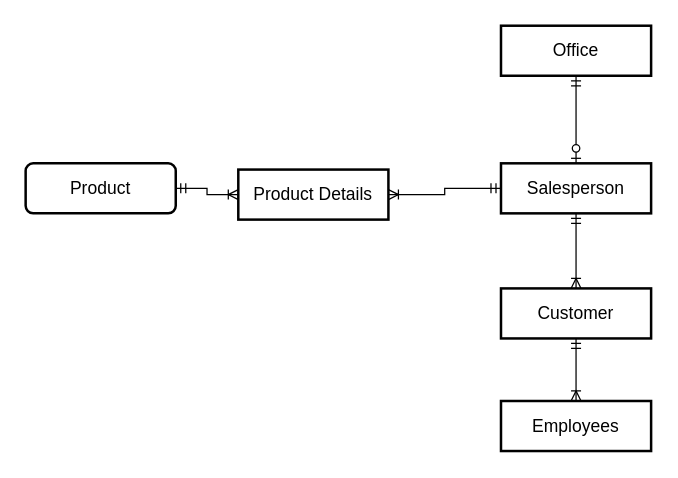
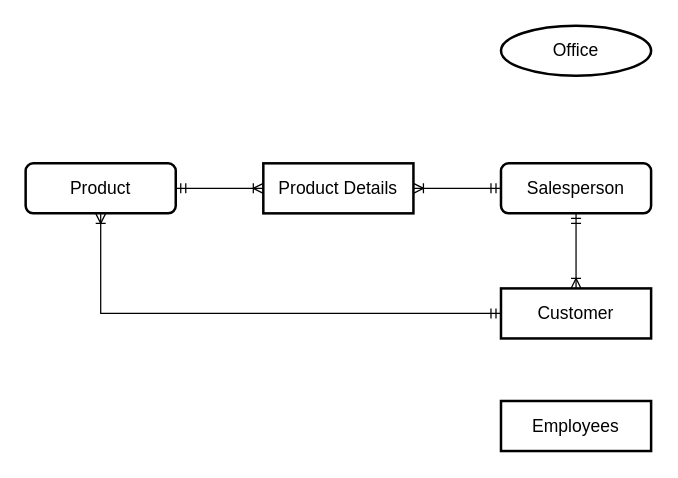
- <mxCell id="9" value="Office" style="strokeWidth=2;whiteSpace=wrap;html=1;align=center;fontSize=14;" vertex="1" parent="1"><mxGeometry x="400" y="20" width="120" height="40" as="geometry" /></mxCell>
+ <mxCell id="9" value="Office" style="ellipse;strokeWidth=2;whiteSpace=wrap;html=1;align=center;fontSize=14;" vertex="1" parent="1"><mxGeometry x="400" y="20" width="120" height="40" as="geometry" /></mxCell>
- <mxCell id="6" style="edgeStyle=orthogonalEdgeStyle;rounded=0;orthogonalLoop=1;jettySize=auto;html=1;entryX=0.5;entryY=1;entryDx=0;entryDy=0;startArrow=ERzeroToOne;startFill=1;endArrow=ERmandOne;endFill=0;" edge="1" parent="1" source="8" target="9"><mxGeometry relative="1" as="geometry" /></mxCell>
- <mxCell id="8" value="Salesperson" style="strokeWidth=2;whiteSpace=wrap;html=1;align=center;fontSize=14;" vertex="1" parent="1"><mxGeometry x="400" y="130" width="120" height="40" as="geometry" /></mxCell>
+ <mxCell id="8" value="Salesperson" style="strokeWidth=2;whiteSpace=wrap;html=1;align=center;fontSize=14;rounded=1;" vertex="1" parent="1"><mxGeometry x="400" y="130" width="120" height="40" as="geometry" /></mxCell>
- <mxCell id="4" value="Product Details" style="strokeWidth=2;whiteSpace=wrap;html=1;align=center;fontSize=14;" vertex="1" parent="1"><mxGeometry x="190" y="135" width="120" height="40" as="geometry" /></mxCell>
+ <mxCell id="4" value="Product Details" style="strokeWidth=2;whiteSpace=wrap;html=1;align=center;fontSize=14;" vertex="1" parent="1"><mxGeometry x="210" y="130" width="120" height="40" as="geometry" /></mxCell>
- <mxCell id="10" style="edgeStyle=orthogonalEdgeStyle;rounded=0;orthogonalLoop=1;jettySize=auto;html=1;entryX=0.5;entryY=0;entryDx=0;entryDy=0;startArrow=ERmandOne;startFill=0;endArrow=ERoneToMany;endFill=0;" edge="1" parent="1" source="11" target="12"><mxGeometry relative="1" as="geometry" /></mxCell>
+ <mxCell id="10" style="edgeStyle=orthogonalEdgeStyle;rounded=0;orthogonalLoop=1;jettySize=auto;html=1;startArrow=ERmandOne;startFill=0;endArrow=ERoneToMany;endFill=0;" edge="1" parent="1" source="11" target="3"><mxGeometry relative="1" as="geometry" /></mxCell>
